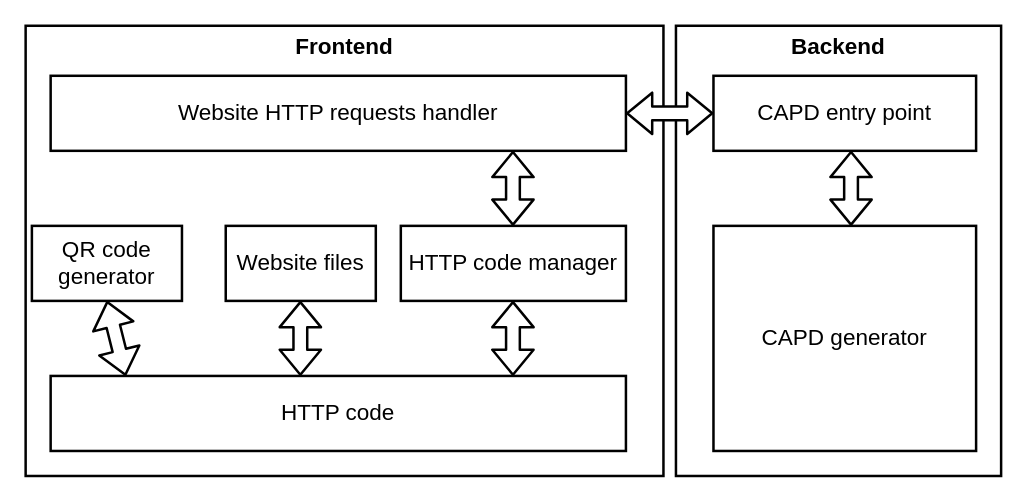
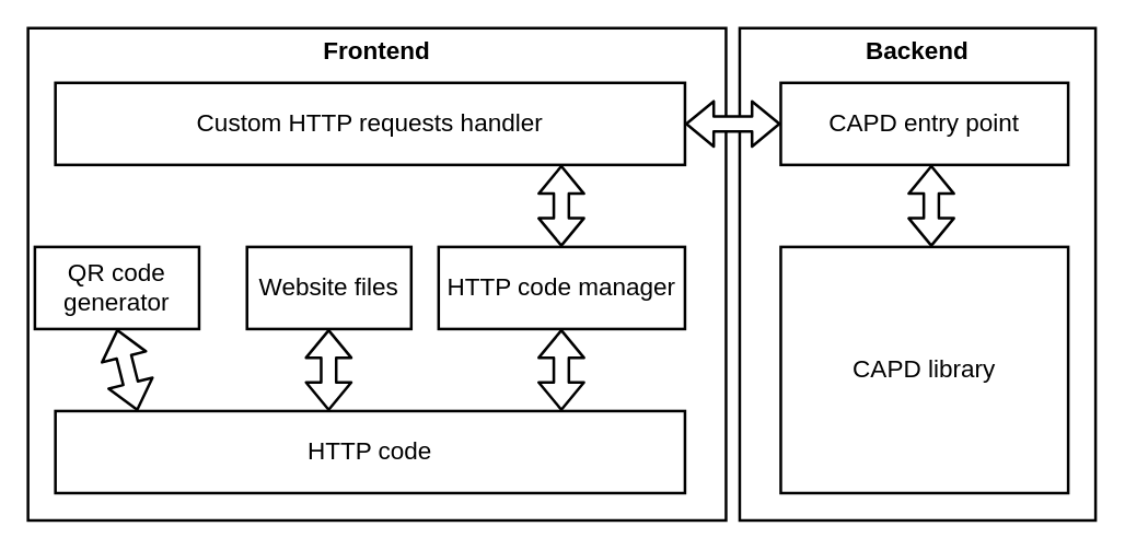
- <mxCell id="9" value="Website HTTP requests handler" style="rounded=0;whiteSpace=wrap;html=1;fillColor=none;fontSize=18;strokeWidth=2;" parent="1" vertex="1"><mxGeometry x="40" y="60" width="460" height="60" as="geometry" /></mxCell>
+ <mxCell id="9" value="Custom HTTP requests handler" style="rounded=0;whiteSpace=wrap;html=1;fillColor=none;fontSize=18;strokeWidth=2;" parent="1" vertex="1"><mxGeometry x="40" y="60" width="460" height="60" as="geometry" /></mxCell>
- <mxCell id="6" value="CAPD generator" style="rounded=0;whiteSpace=wrap;html=1;fillColor=none;fontSize=18;strokeWidth=2;" parent="1" vertex="1"><mxGeometry x="570" y="180" width="210" height="180" as="geometry" /></mxCell>
+ <mxCell id="6" value="CAPD library" style="rounded=0;whiteSpace=wrap;html=1;fillColor=none;fontSize=18;strokeWidth=2;" parent="1" vertex="1"><mxGeometry x="570" y="180" width="210" height="180" as="geometry" /></mxCell>
